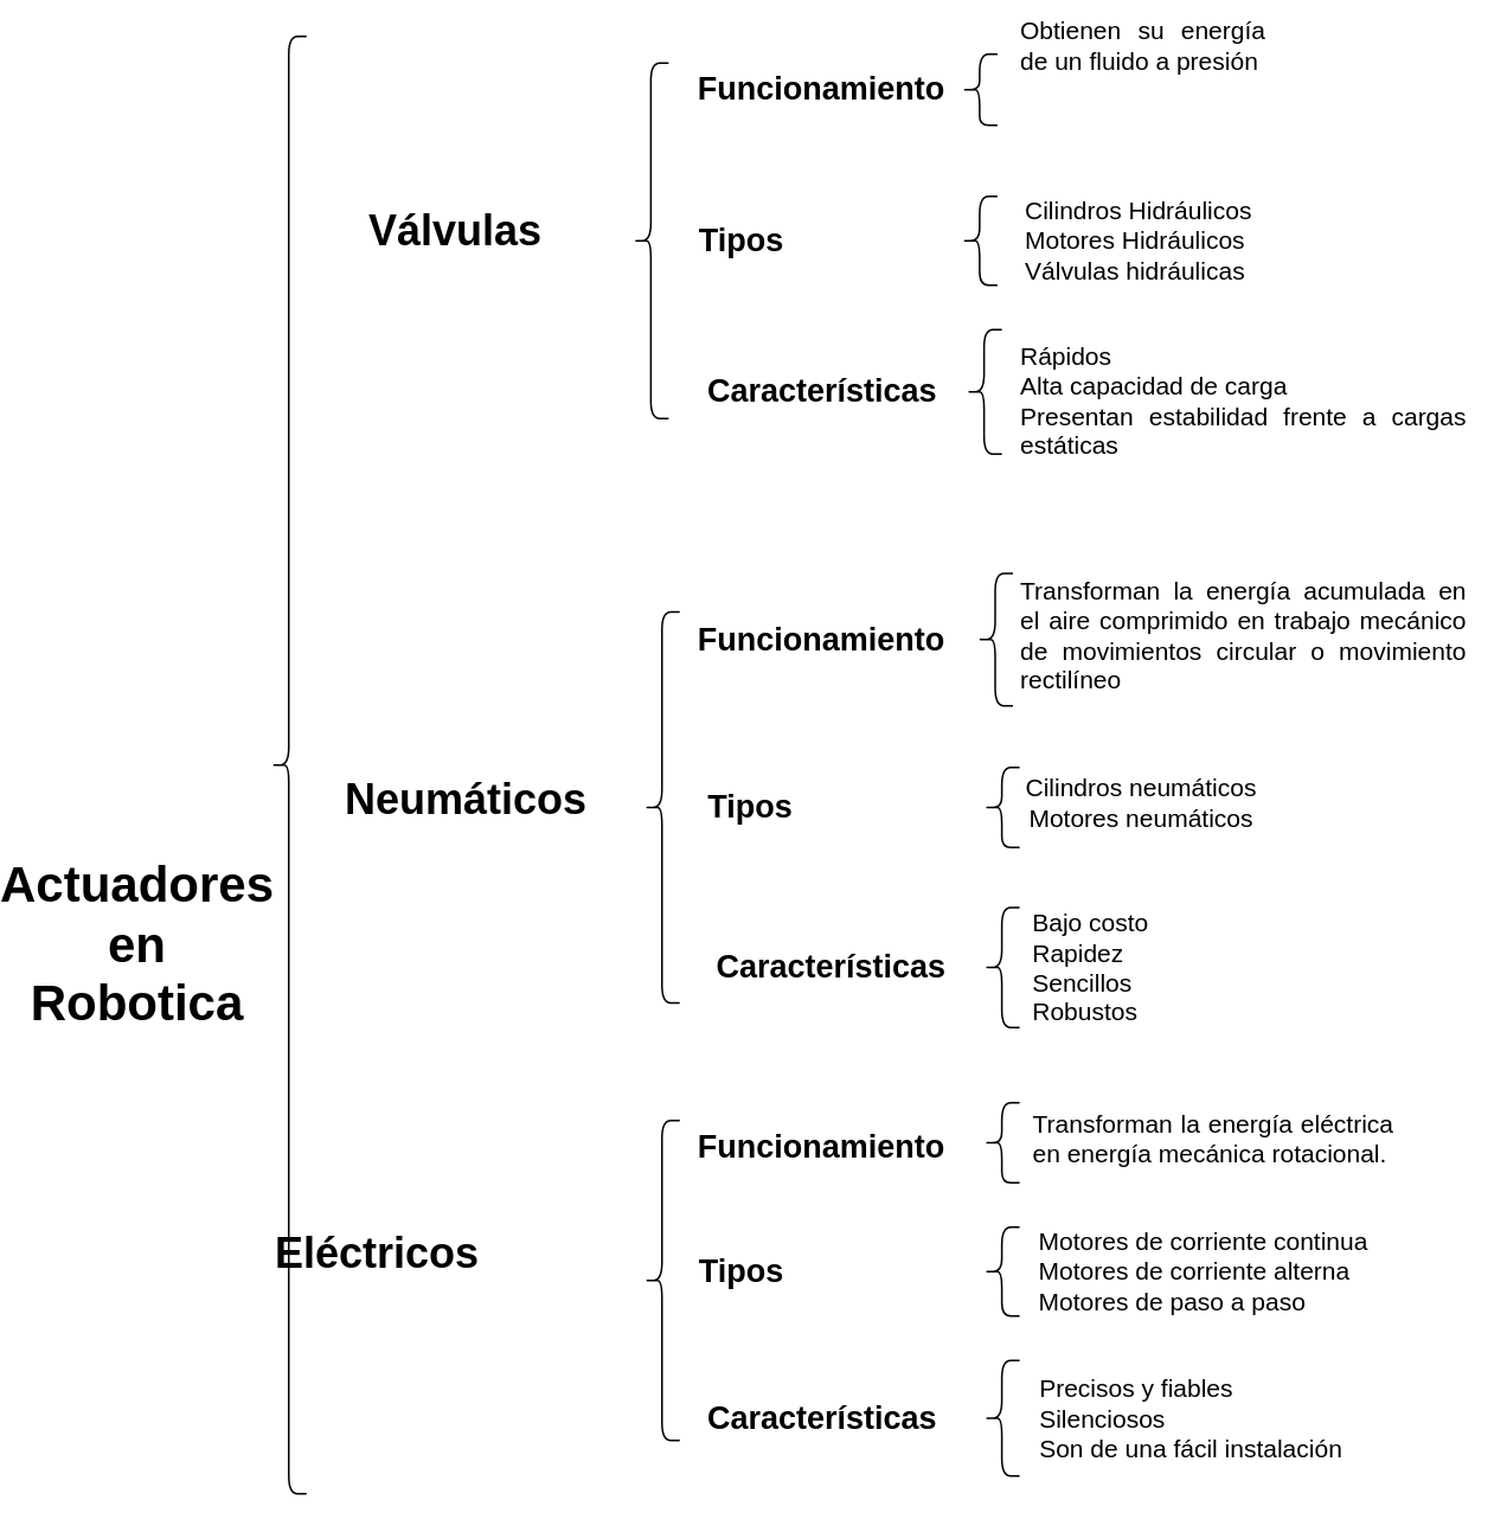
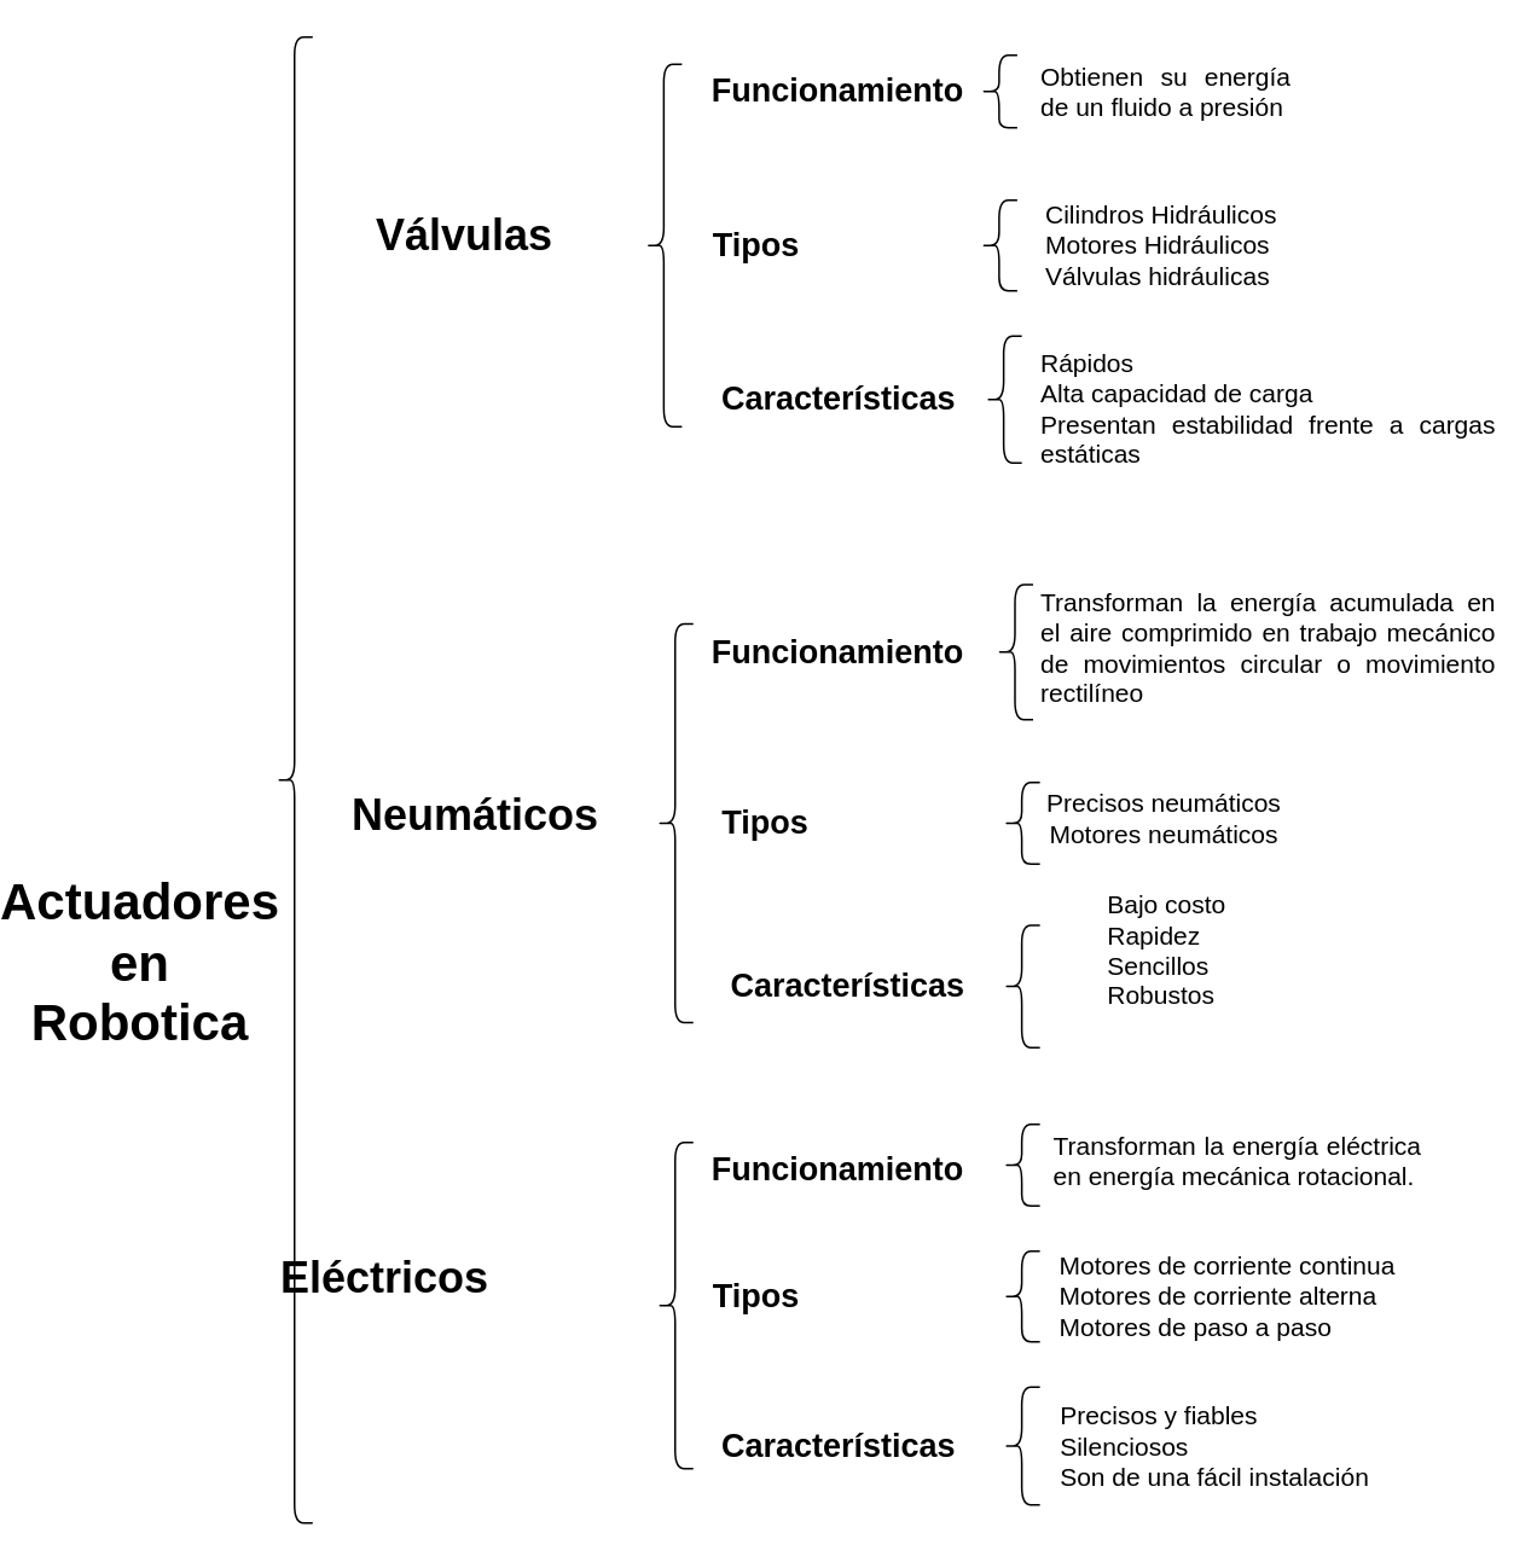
- <mxCell id="11" value="&lt;div style=&quot;text-align: justify&quot;&gt;&lt;span&gt;&lt;font style=&quot;font-size: 14px&quot;&gt;Obtienen su energía de un fluido a presión&lt;/font&gt;&lt;/span&gt;&lt;/div&gt;" style="text;html=1;strokeColor=none;fillColor=none;align=center;verticalAlign=middle;whiteSpace=wrap;rounded=0;" vertex="1" parent="1"><mxGeometry x="561.25" y="5" width="140" height="40" as="geometry" /></mxCell>
+ <mxCell id="11" value="&lt;div style=&quot;text-align: justify&quot;&gt;&lt;span&gt;&lt;font style=&quot;font-size: 14px&quot;&gt;Obtienen su energía de un fluido a presión&lt;/font&gt;&lt;/span&gt;&lt;/div&gt;" style="text;html=1;strokeColor=none;fillColor=none;align=center;verticalAlign=middle;whiteSpace=wrap;rounded=0;" vertex="1" parent="1"><mxGeometry x="561.25" y="30" width="140" height="40" as="geometry" /></mxCell>
- <mxCell id="25" value="&lt;div&gt;&lt;font style=&quot;font-size: 14px&quot;&gt;Cilindros neumáticos&lt;/font&gt;&lt;/div&gt;&lt;div&gt;&lt;span&gt;&lt;font style=&quot;font-size: 14px&quot;&gt;Motores neumáticos&lt;/font&gt;&lt;/span&gt;&lt;br&gt;&lt;/div&gt;" style="text;html=1;strokeColor=none;fillColor=none;align=center;verticalAlign=middle;whiteSpace=wrap;rounded=0;" vertex="1" parent="1"><mxGeometry x="535" y="433.9" width="190" height="35" as="geometry" /></mxCell>
+ <mxCell id="25" value="&lt;div&gt;&lt;font style=&quot;font-size: 14px&quot;&gt;Precisos neumáticos&lt;/font&gt;&lt;/div&gt;&lt;div&gt;&lt;span&gt;&lt;font style=&quot;font-size: 14px&quot;&gt;Motores neumáticos&lt;/font&gt;&lt;/span&gt;&lt;br&gt;&lt;/div&gt;" style="text;html=1;strokeColor=none;fillColor=none;align=center;verticalAlign=middle;whiteSpace=wrap;rounded=0;" vertex="1" parent="1"><mxGeometry x="535" y="433.9" width="190" height="35" as="geometry" /></mxCell>
- <mxCell id="35" value="&lt;div style=&quot;text-align: justify&quot;&gt;&lt;font style=&quot;font-size: 14px&quot;&gt;Bajo costo&lt;/font&gt;&lt;/div&gt;&lt;div style=&quot;text-align: justify&quot;&gt;&lt;font style=&quot;font-size: 14px&quot;&gt;Rapidez&lt;/font&gt;&lt;/div&gt;&lt;div style=&quot;text-align: justify&quot;&gt;&lt;font style=&quot;font-size: 14px&quot;&gt;Sencillos&lt;/font&gt;&lt;/div&gt;&lt;div style=&quot;text-align: justify&quot;&gt;&lt;font style=&quot;font-size: 14px&quot;&gt;Robustos&lt;/font&gt;&lt;/div&gt;" style="text;html=1;align=center;verticalAlign=middle;resizable=0;points=[];autosize=1;" vertex="1" parent="1"><mxGeometry x="561.25" y="508.9" width="80" height="70" as="geometry" /></mxCell>
+ <mxCell id="35" value="&lt;div style=&quot;text-align: justify&quot;&gt;&lt;font style=&quot;font-size: 14px&quot;&gt;Bajo costo&lt;/font&gt;&lt;/div&gt;&lt;div style=&quot;text-align: justify&quot;&gt;&lt;font style=&quot;font-size: 14px&quot;&gt;Rapidez&lt;/font&gt;&lt;/div&gt;&lt;div style=&quot;text-align: justify&quot;&gt;&lt;font style=&quot;font-size: 14px&quot;&gt;Sencillos&lt;/font&gt;&lt;/div&gt;&lt;div style=&quot;text-align: justify&quot;&gt;&lt;font style=&quot;font-size: 14px&quot;&gt;Robustos&lt;/font&gt;&lt;/div&gt;" style="text;html=1;align=center;verticalAlign=middle;resizable=0;points=[];autosize=1;" vertex="1" parent="1"><mxGeometry x="591.25" y="488.9" width="80" height="70" as="geometry" /></mxCell>
